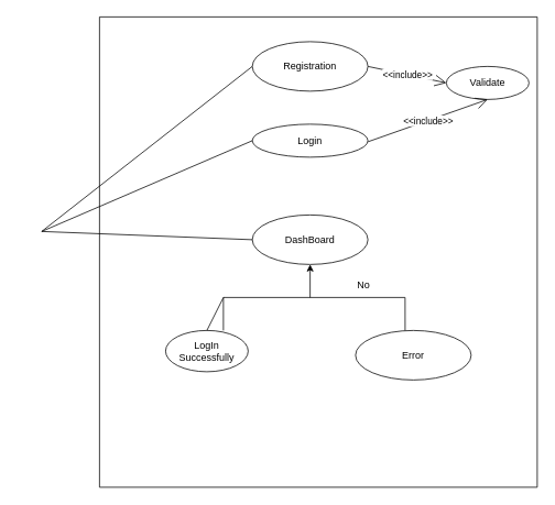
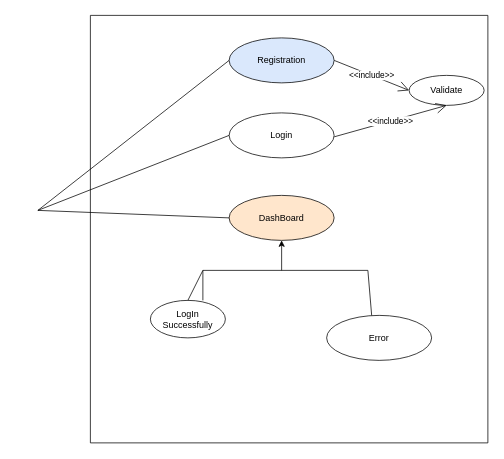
- <mxCell id="16" value="Registration" style="ellipse;whiteSpace=wrap;html=1;" parent="3" vertex="1"><mxGeometry x="185" y="30" width="140" height="60" as="geometry" /></mxCell>
+ <mxCell id="16" value="Registration" style="ellipse;whiteSpace=wrap;html=1;fillColor=#dae8fc;" parent="3" vertex="1"><mxGeometry x="185" y="30" width="140" height="60" as="geometry" /></mxCell>
- <mxCell id="6" value="Validate" style="ellipse;whiteSpace=wrap;html=1;" parent="3" vertex="1"><mxGeometry x="420" y="60" width="100" height="40" as="geometry" /></mxCell>
+ <mxCell id="6" value="Validate" style="ellipse;whiteSpace=wrap;html=1;" parent="3" vertex="1"><mxGeometry x="425" y="80" width="100" height="40" as="geometry" /></mxCell>
- <mxCell id="4" value="Login" style="ellipse;whiteSpace=wrap;html=1;" parent="3" vertex="1"><mxGeometry x="185" y="130" width="140" height="40" as="geometry" /></mxCell>
+ <mxCell id="4" value="Login" style="ellipse;whiteSpace=wrap;html=1;" parent="3" vertex="1"><mxGeometry x="185" y="130" width="140" height="60" as="geometry" /></mxCell>
- <mxCell id="8" value="DashBoard" style="ellipse;whiteSpace=wrap;html=1;" parent="3" vertex="1"><mxGeometry x="185" y="240" width="140" height="60" as="geometry" /></mxCell>
+ <mxCell id="8" value="DashBoard" style="ellipse;whiteSpace=wrap;html=1;fillColor=#ffe6cc;" parent="3" vertex="1"><mxGeometry x="185" y="240" width="140" height="60" as="geometry" /></mxCell>
- <mxCell id="13" value="No" style="text;html=1;align=center;verticalAlign=middle;whiteSpace=wrap;rounded=0;" parent="3" vertex="1"><mxGeometry x="290" y="310" width="60" height="30" as="geometry" /></mxCell>
- <mxCell id="9" value="Error" style="ellipse;whiteSpace=wrap;html=1;" parent="3" vertex="1"><mxGeometry x="310" y="380" width="140" height="60" as="geometry" /></mxCell>
+ <mxCell id="9" value="Error" style="ellipse;whiteSpace=wrap;html=1;" parent="3" vertex="1"><mxGeometry x="315" y="400" width="140" height="60" as="geometry" /></mxCell>
